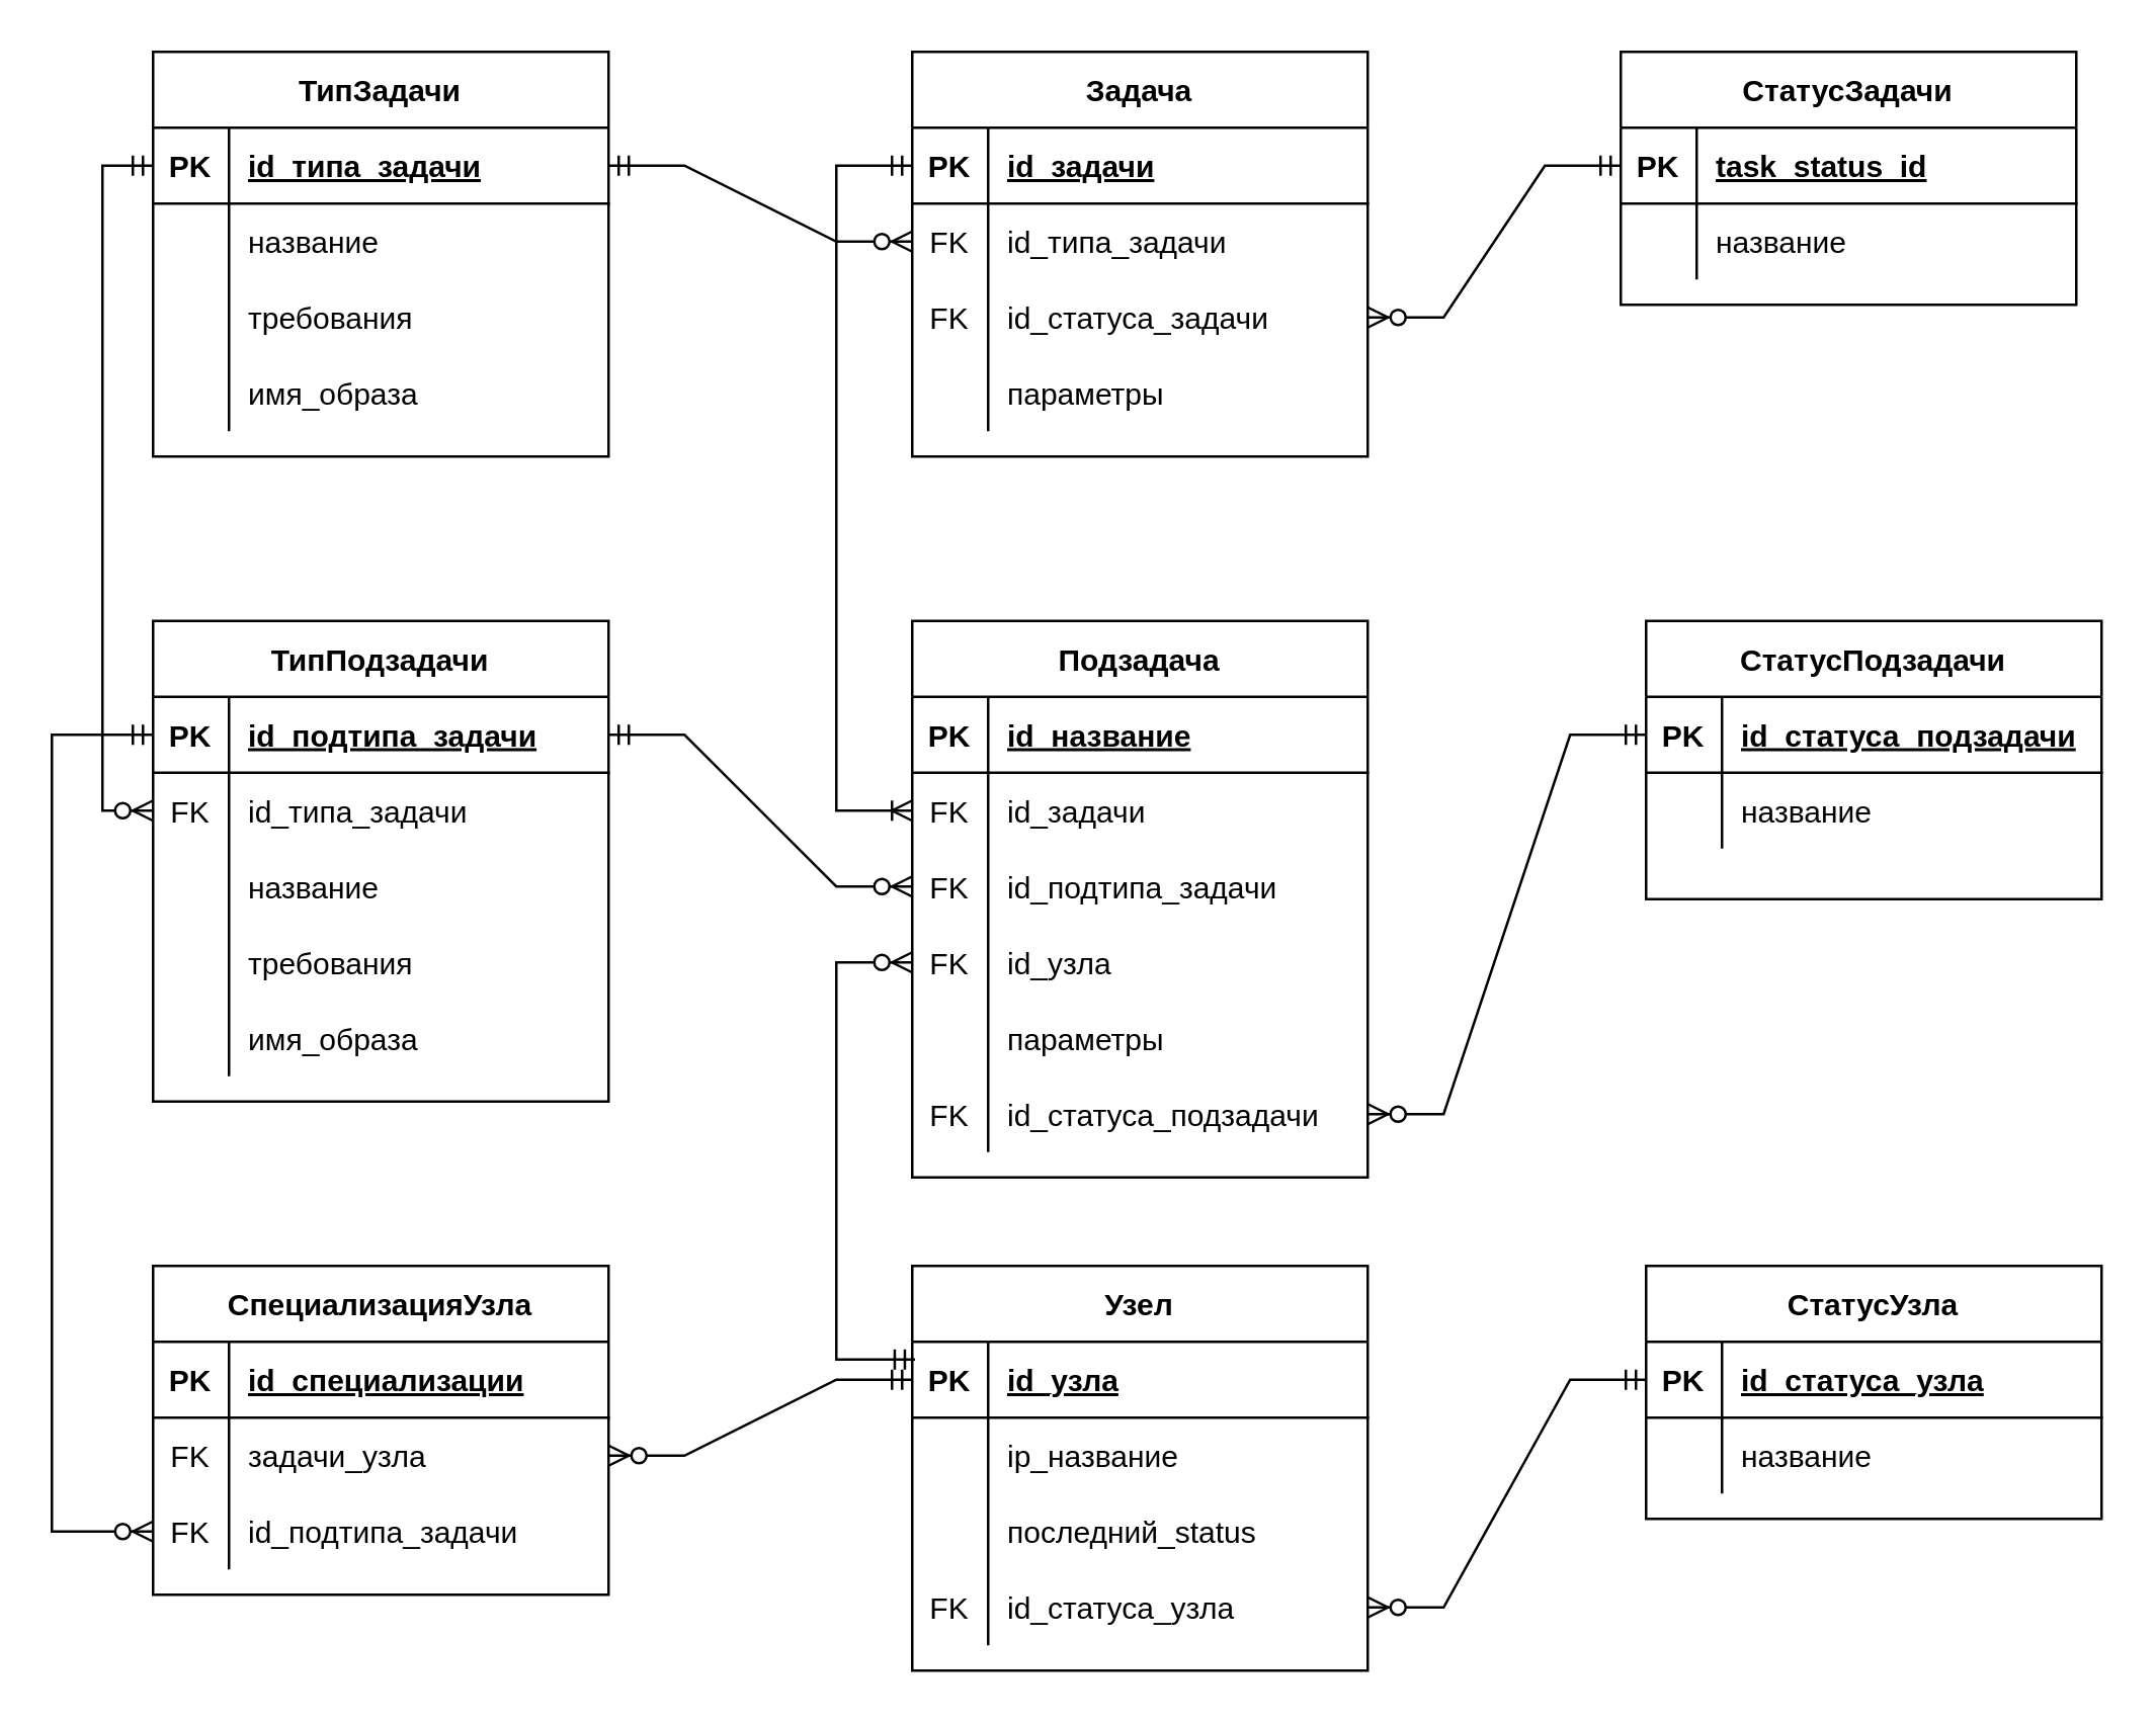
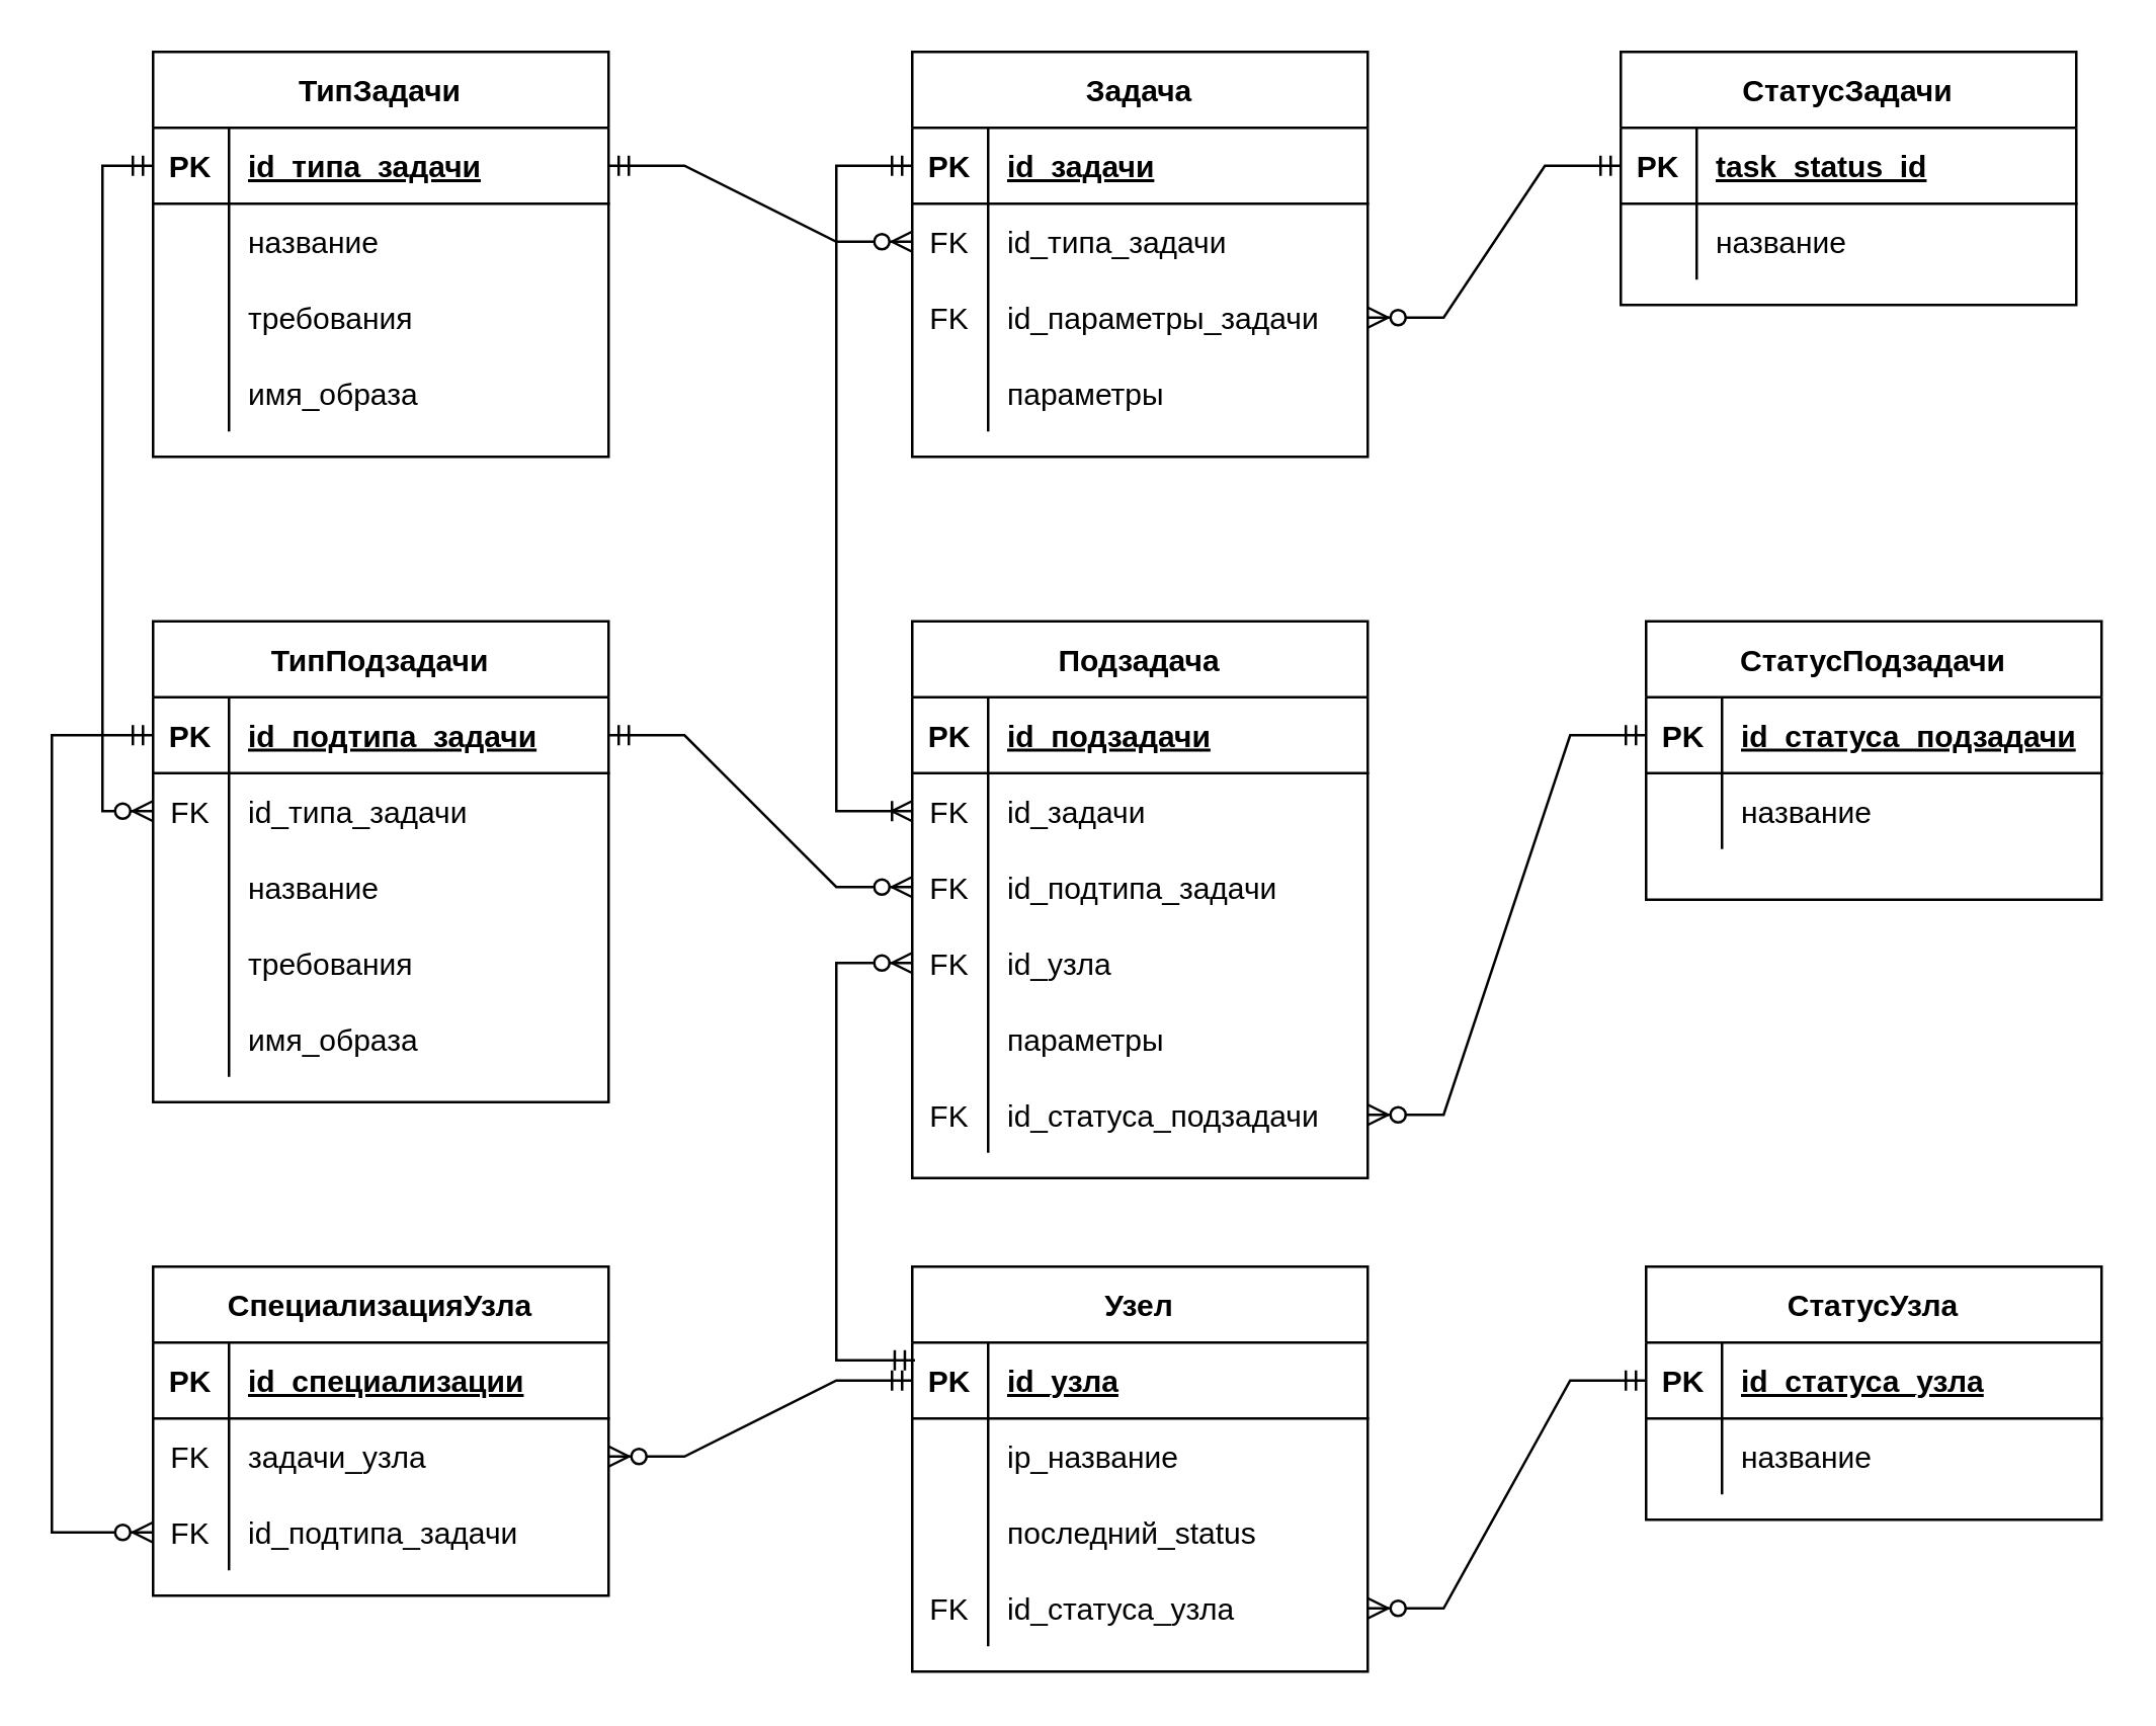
- <mxCell id="24" value="id_статуса_задачи" style="shape=partialRectangle;connectable=0;fillColor=none;top=0;left=0;bottom=0;right=0;align=left;spacingLeft=6;overflow=hidden;" parent="22" vertex="1"><mxGeometry x="30" width="150" height="30" as="geometry"><mxRectangle width="150" height="30" as="alternateBounds" /></mxGeometry></mxCell>
+ <mxCell id="24" value="id_параметры_задачи" style="shape=partialRectangle;connectable=0;fillColor=none;top=0;left=0;bottom=0;right=0;align=left;spacingLeft=6;overflow=hidden;" parent="22" vertex="1"><mxGeometry x="30" width="150" height="30" as="geometry"><mxRectangle width="150" height="30" as="alternateBounds" /></mxGeometry></mxCell>
- <mxCell id="31" value="id_название" style="shape=partialRectangle;connectable=0;fillColor=none;top=0;left=0;bottom=0;right=0;align=left;spacingLeft=6;fontStyle=5;overflow=hidden;" parent="29" vertex="1"><mxGeometry x="30" width="150" height="30" as="geometry"><mxRectangle width="150" height="30" as="alternateBounds" /></mxGeometry></mxCell>
+ <mxCell id="31" value="id_подзадачи" style="shape=partialRectangle;connectable=0;fillColor=none;top=0;left=0;bottom=0;right=0;align=left;spacingLeft=6;fontStyle=5;overflow=hidden;" parent="29" vertex="1"><mxGeometry x="30" width="150" height="30" as="geometry"><mxRectangle width="150" height="30" as="alternateBounds" /></mxGeometry></mxCell>
